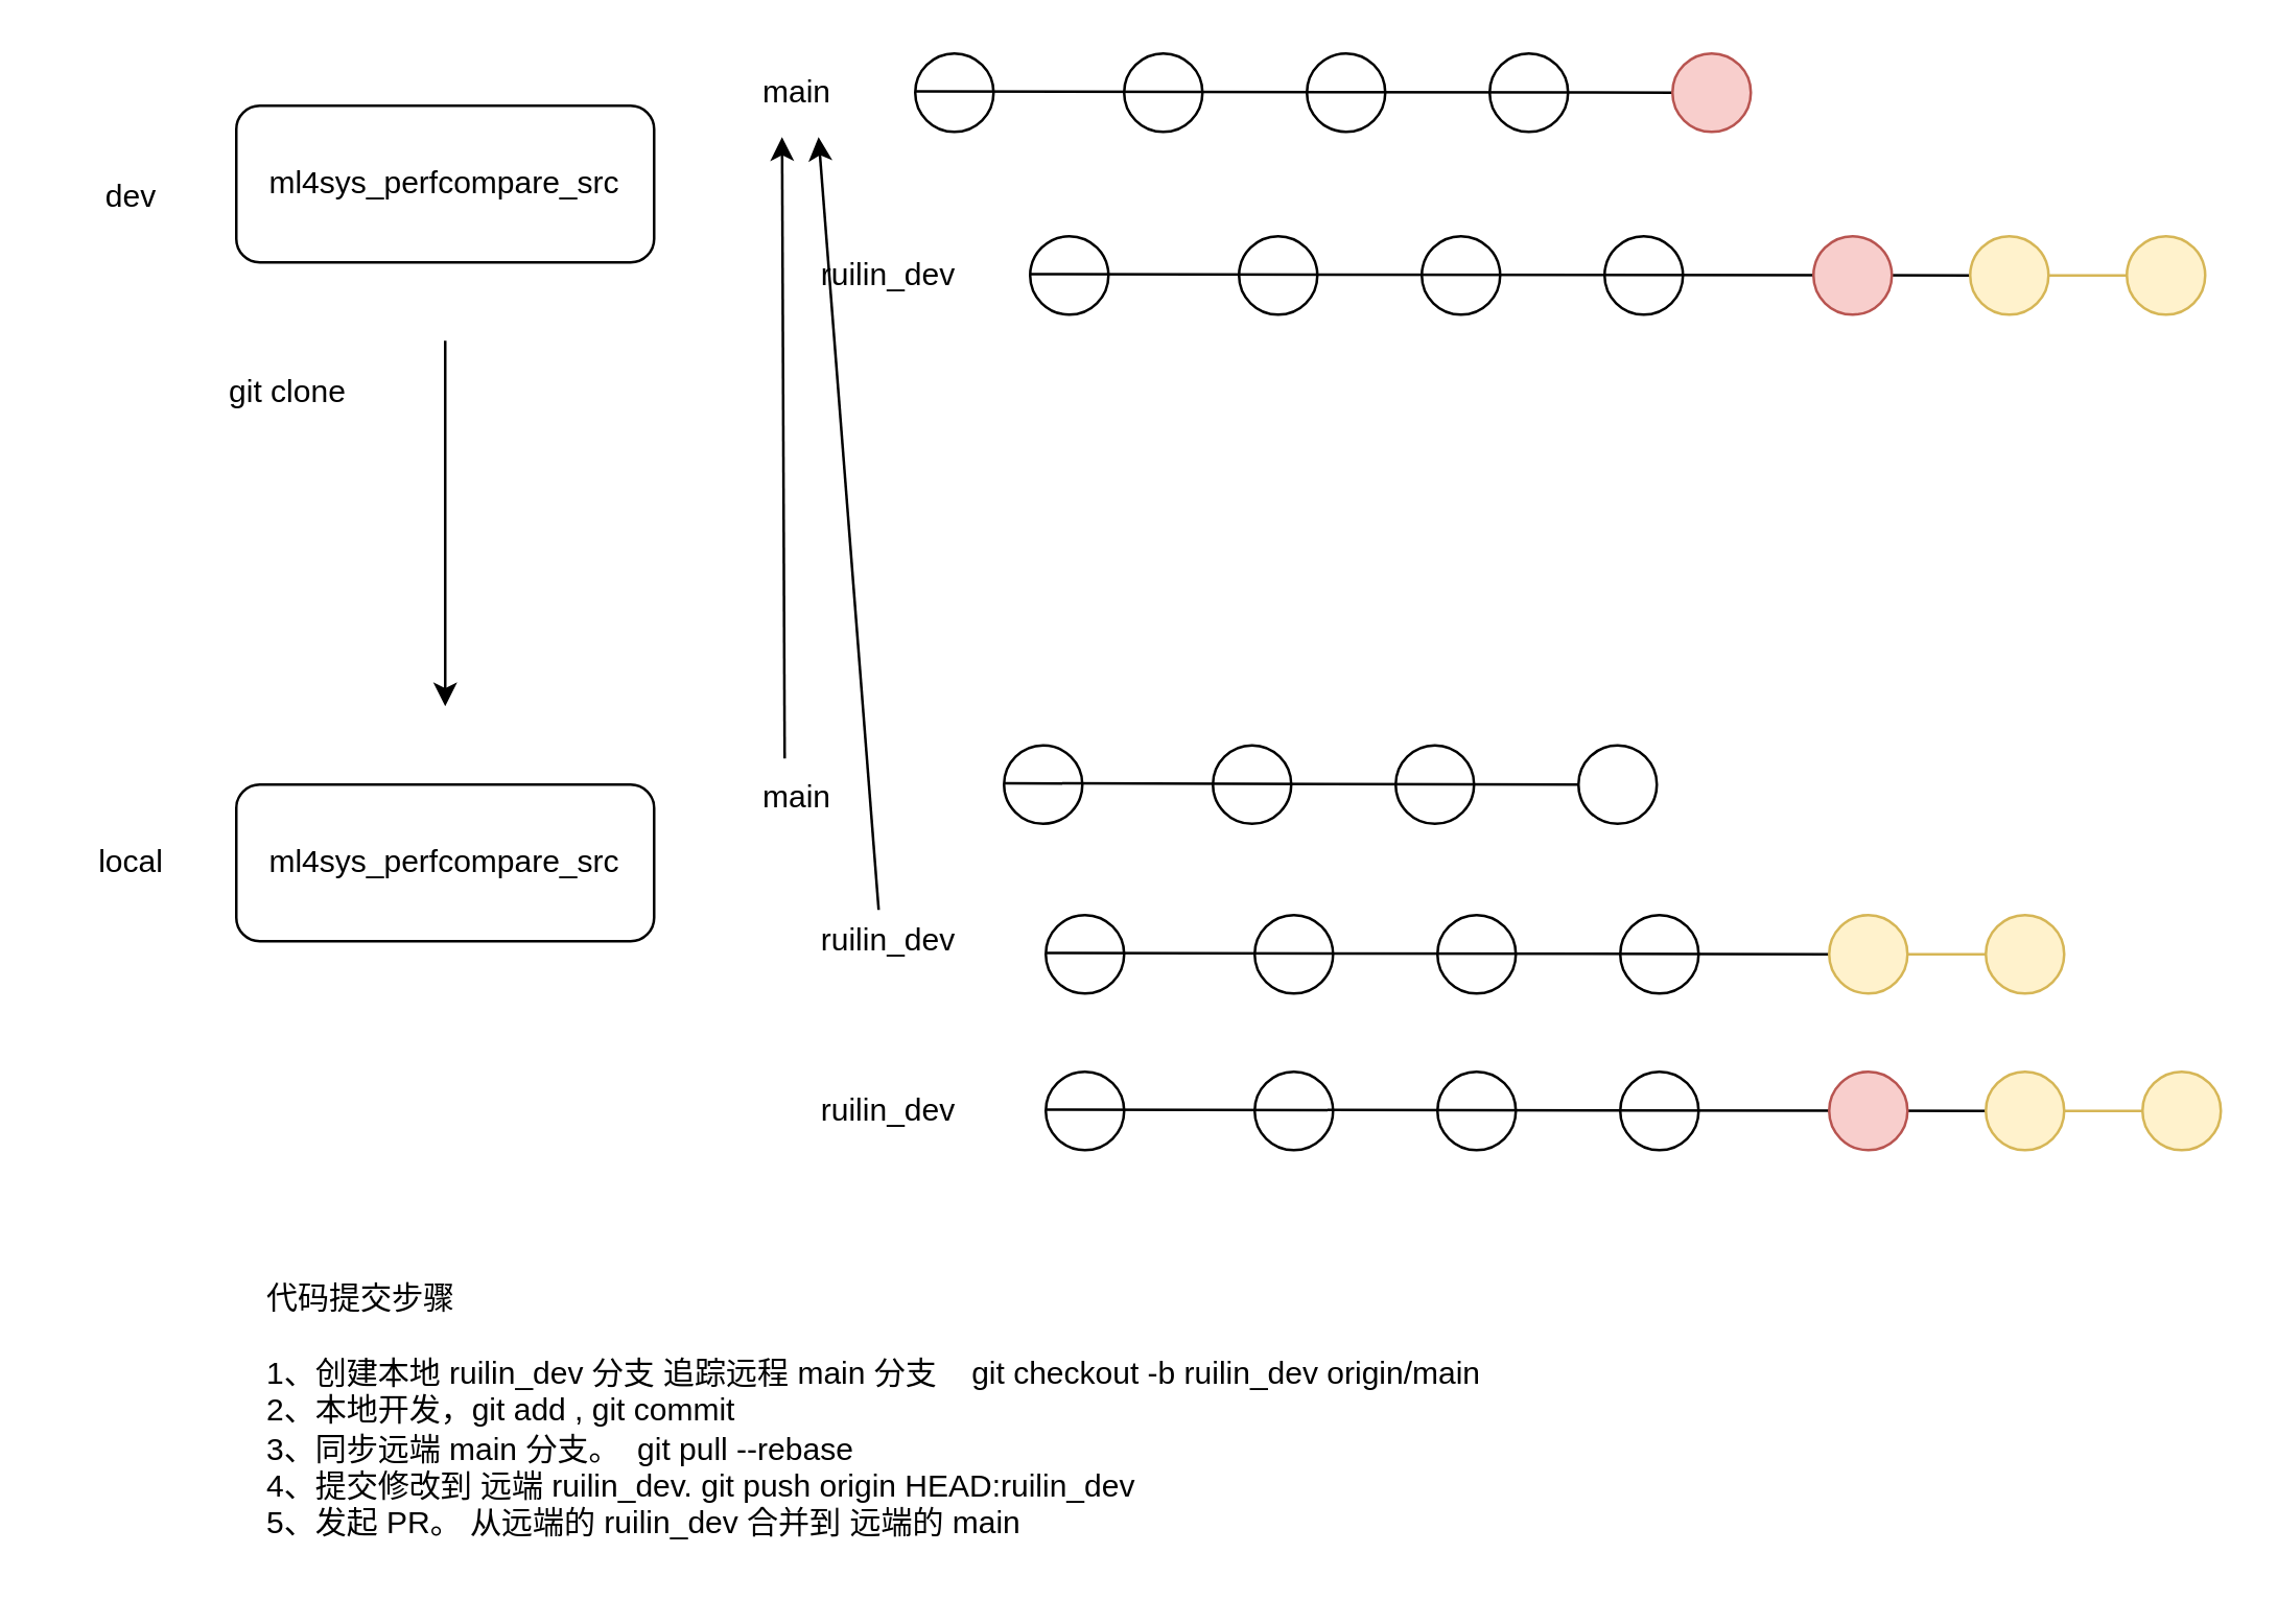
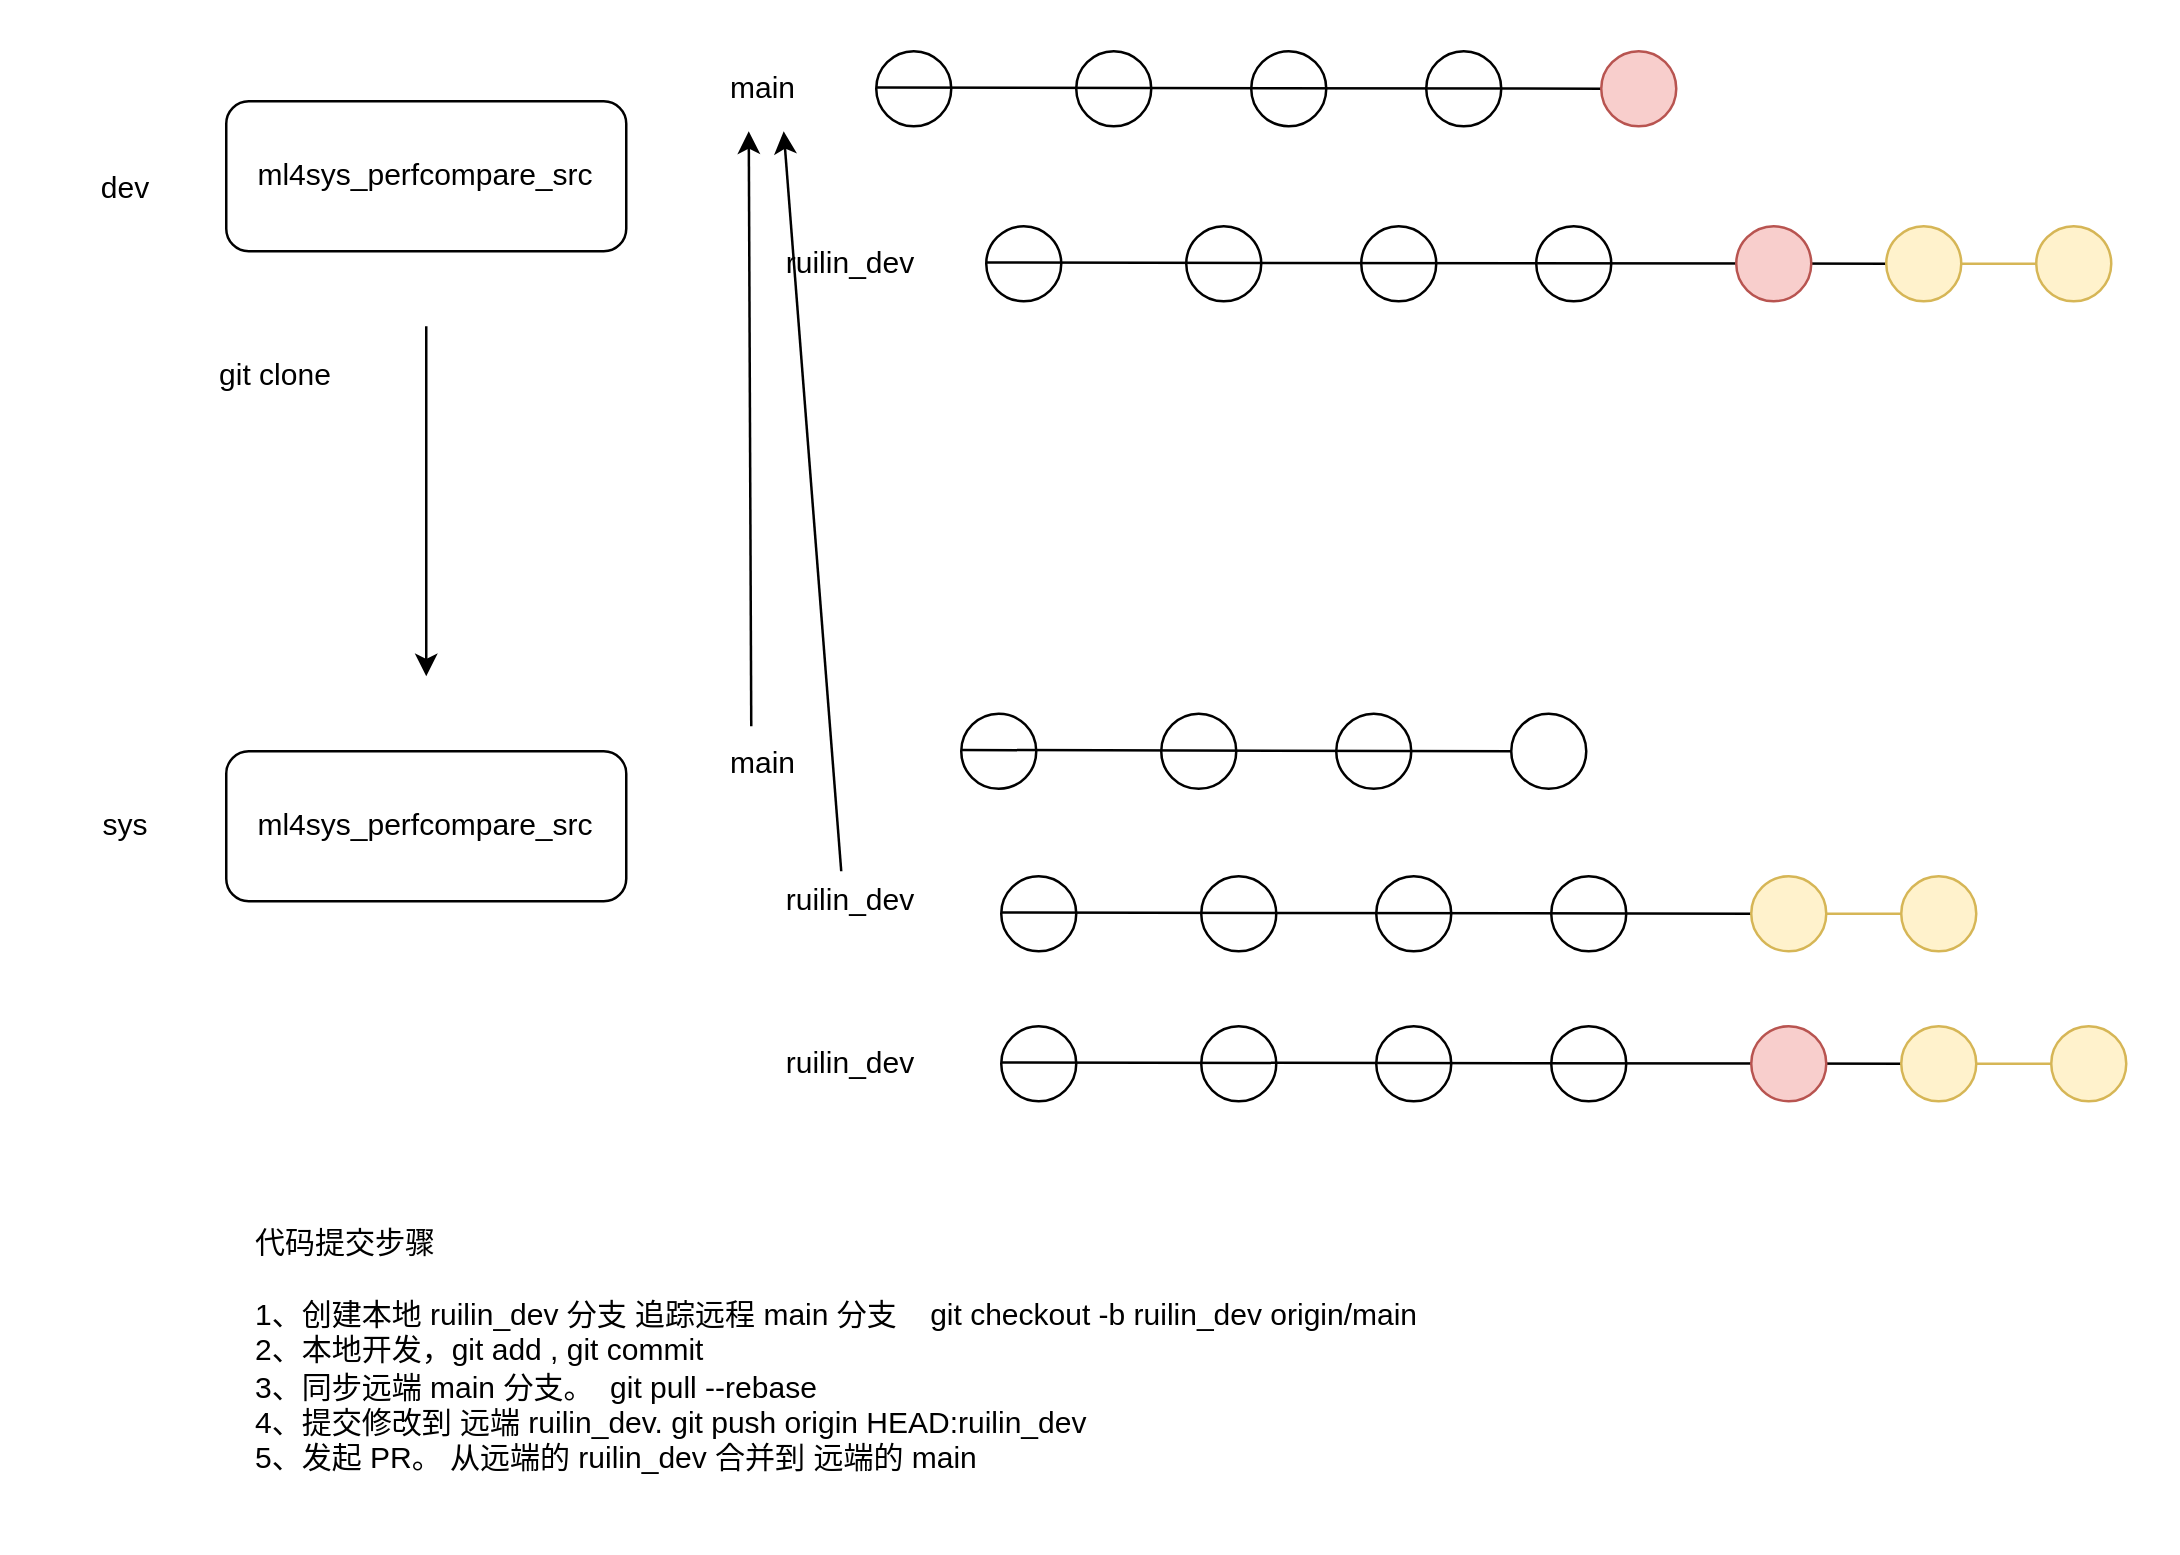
- <mxCell id="6" value="local" style="text;html=1;strokeColor=none;fillColor=none;align=center;verticalAlign=middle;whiteSpace=wrap;rounded=0;" vertex="1" parent="1"><mxGeometry x="20" y="315" width="60" height="30" as="geometry" /></mxCell>
+ <mxCell id="6" value="sys" style="text;html=1;strokeColor=none;fillColor=none;align=center;verticalAlign=middle;whiteSpace=wrap;rounded=0;" vertex="1" parent="1"><mxGeometry x="20" y="315" width="60" height="30" as="geometry" /></mxCell>
